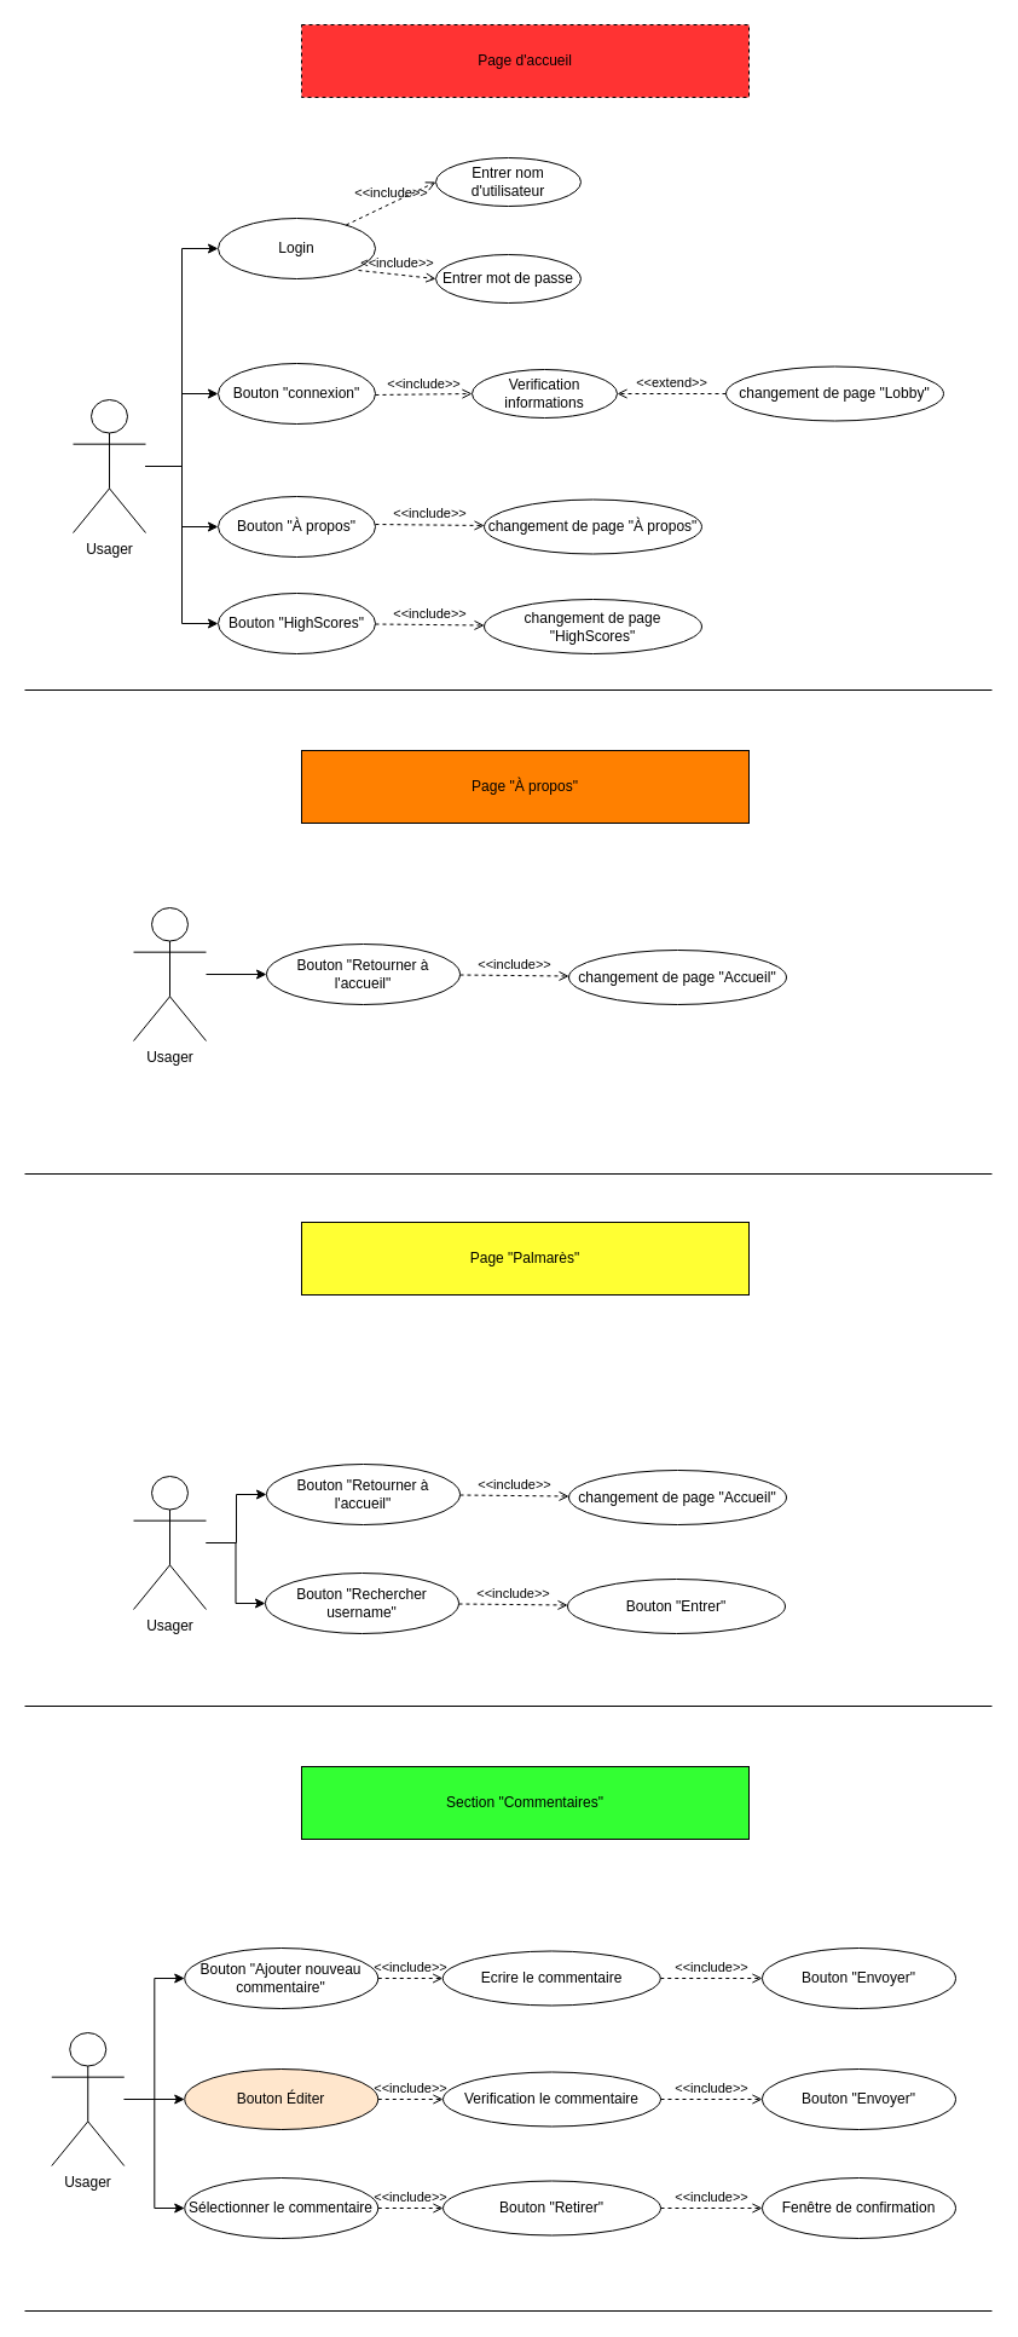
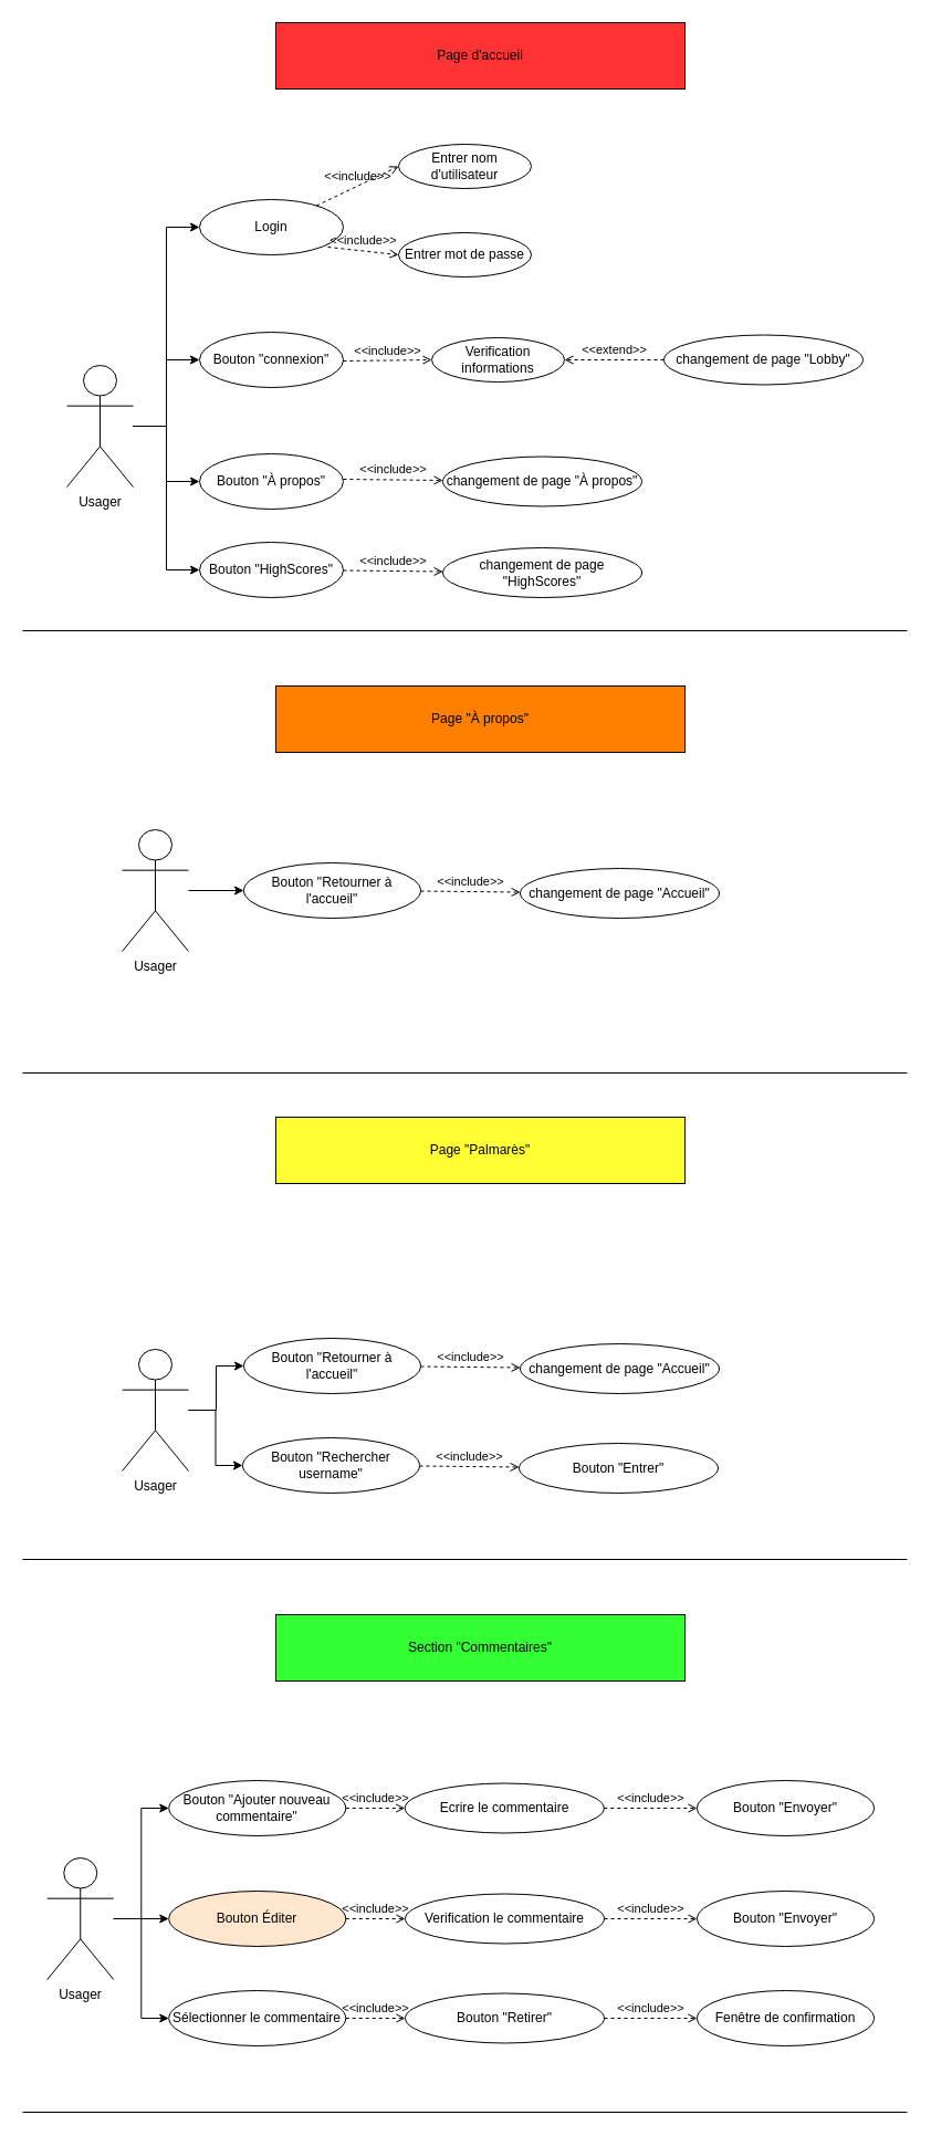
- <mxCell id="7" value="Page d'accueil" style="rounded=0;whiteSpace=wrap;html=1;strokeColor=#000000;fillColor=#FF3333;dashed=1;" parent="1" vertex="1"><mxGeometry x="249" y="20" width="370" height="60" as="geometry" /></mxCell>
+ <mxCell id="7" value="Page d'accueil" style="rounded=0;whiteSpace=wrap;html=1;strokeColor=#000000;fillColor=#FF3333;" parent="1" vertex="1"><mxGeometry x="249" y="20" width="370" height="60" as="geometry" /></mxCell>
